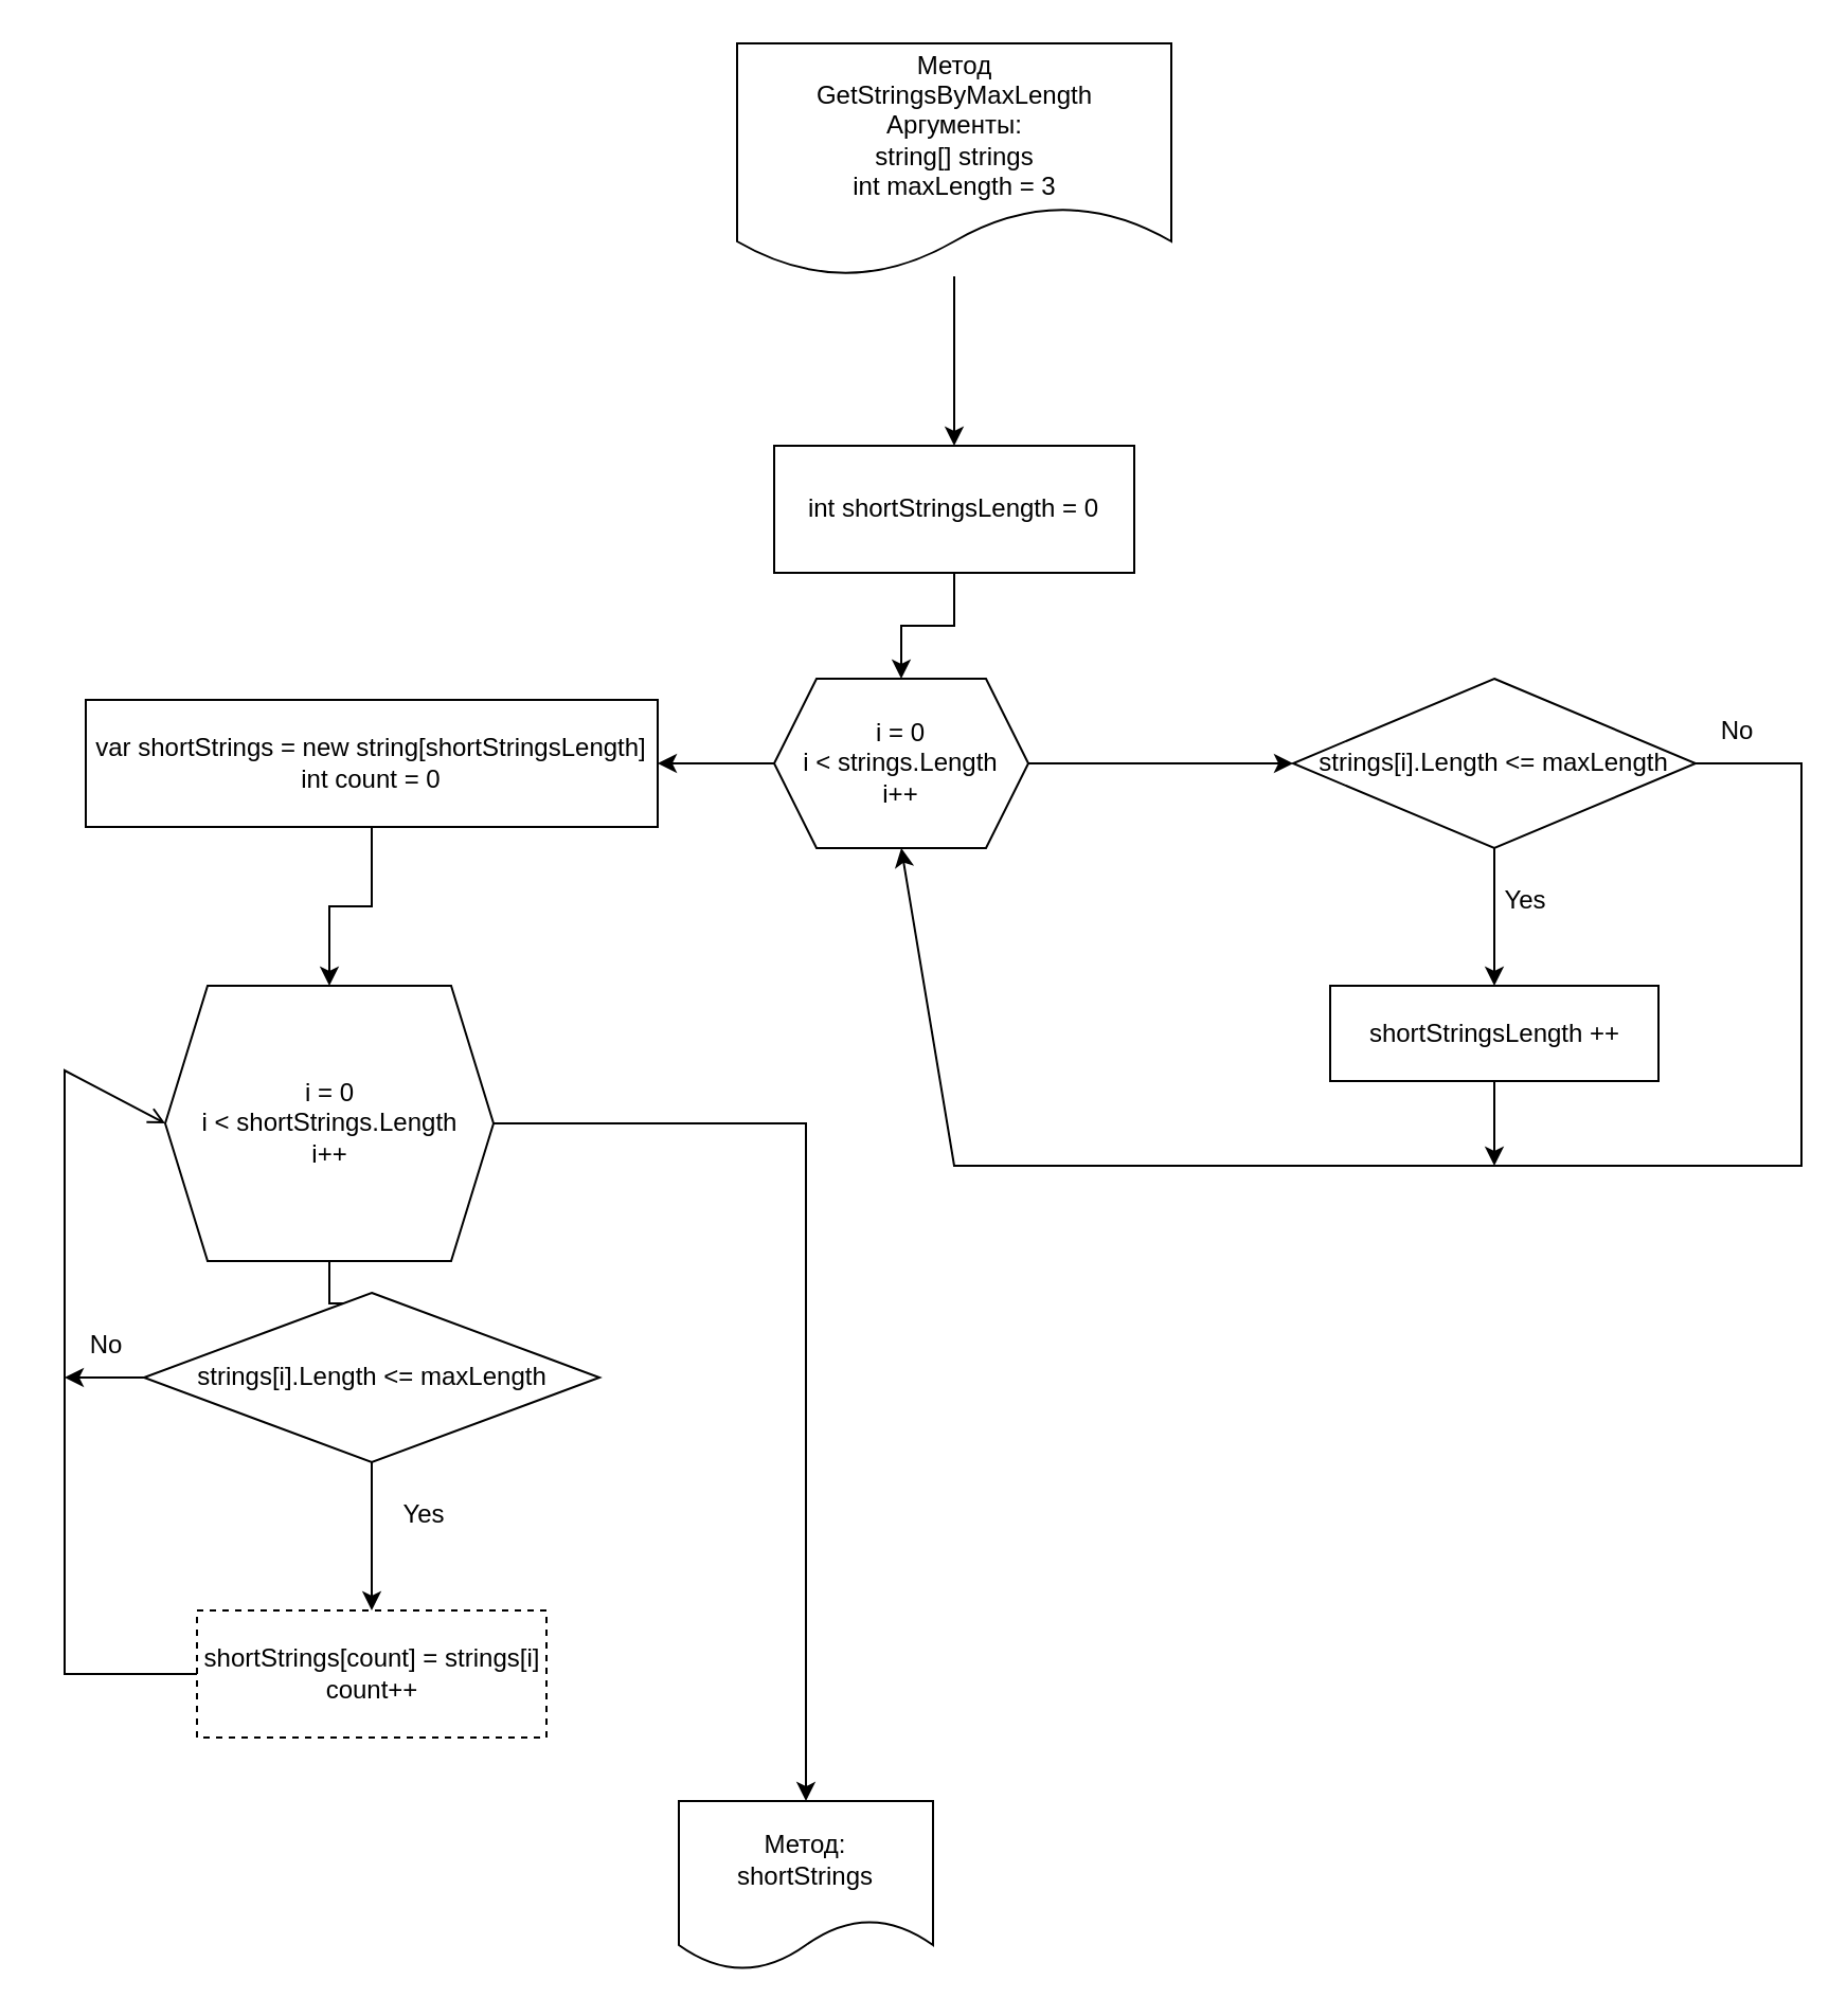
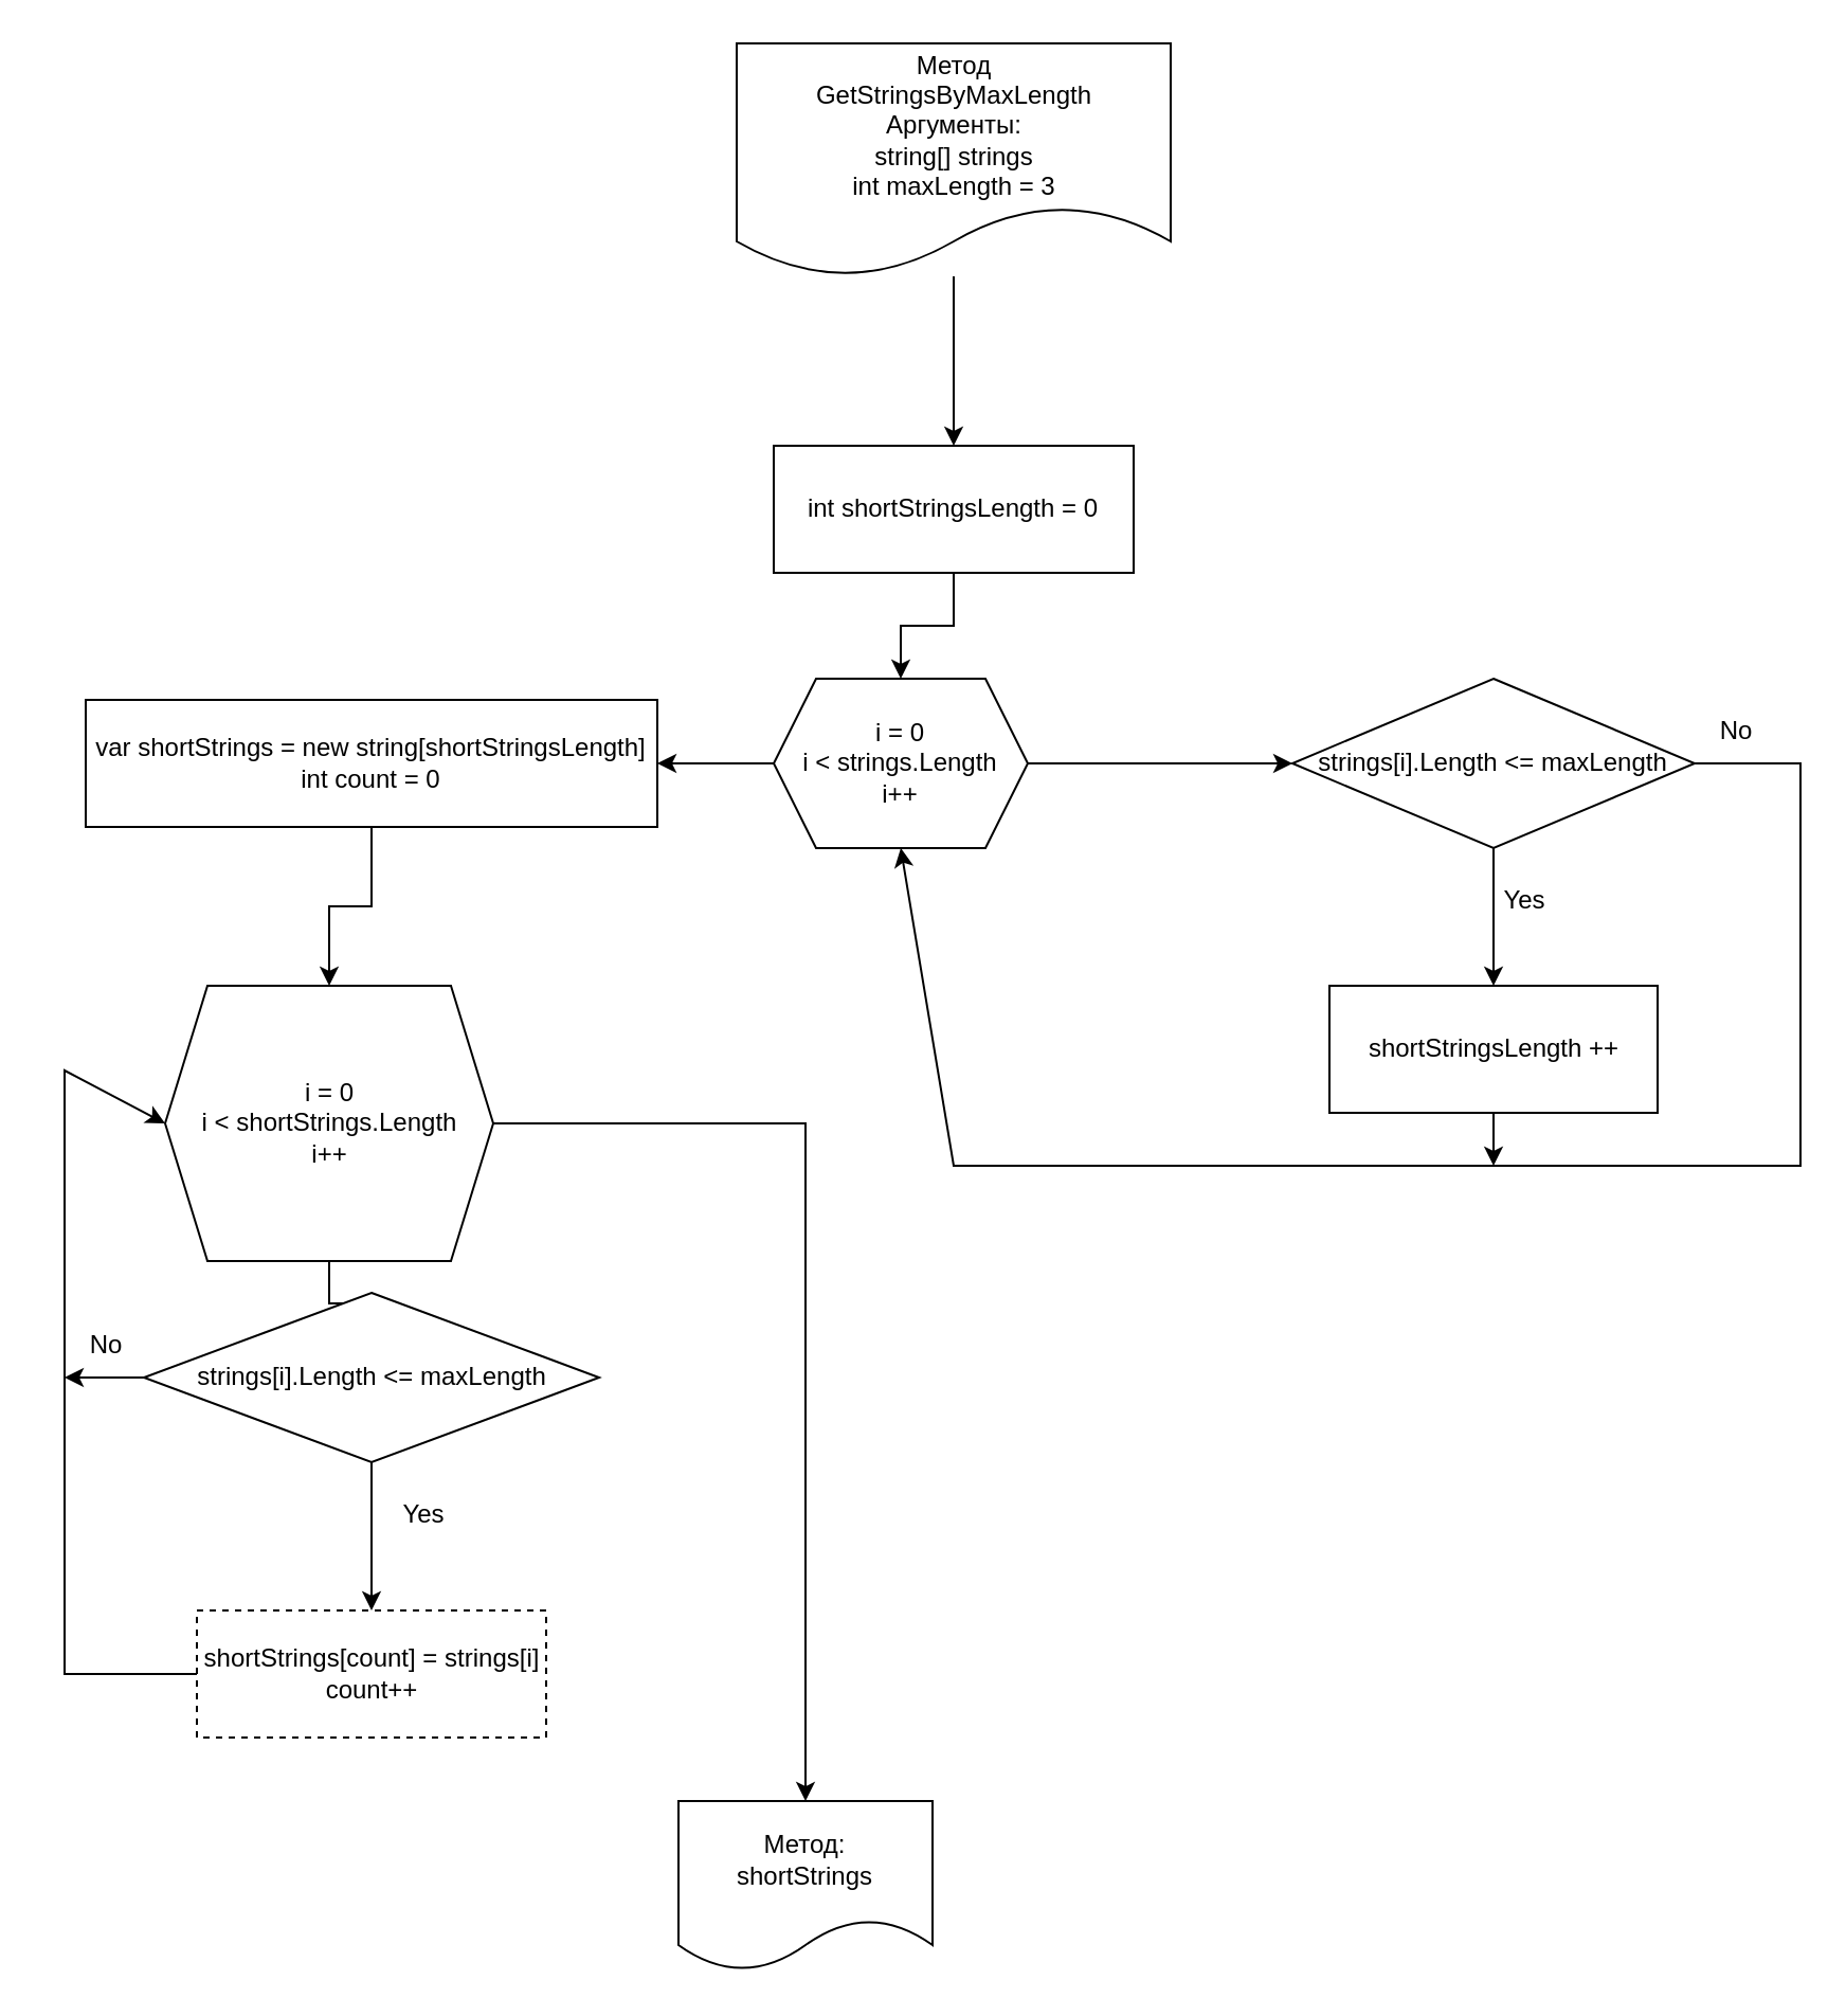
- <mxCell id="9" value="shortStringsLength ++" style="whiteSpace=wrap;html=1;" parent="1" vertex="1"><mxGeometry x="627.5" y="465" width="155" height="45" as="geometry" /></mxCell>
+ <mxCell id="9" value="shortStringsLength ++" style="whiteSpace=wrap;html=1;" parent="1" vertex="1"><mxGeometry x="627.5" y="465" width="155" height="60" as="geometry" /></mxCell>
- <mxCell id="21" value="" style="endArrow=open;html=1;rounded=0;exitX=0;exitY=0.5;exitDx=0;exitDy=0;entryX=0;entryY=0.5;entryDx=0;entryDy=0;" parent="1" source="20" target="17" edge="1"><mxGeometry width="50" height="50" relative="1" as="geometry"><mxPoint x="370" y="650" as="sourcePoint" /><mxPoint x="40" y="660" as="targetPoint" /><Array as="points"><mxPoint x="30" y="790" /><mxPoint x="30" y="505" /></Array></mxGeometry></mxCell>
+ <mxCell id="21" value="" style="endArrow=classic;html=1;rounded=0;exitX=0;exitY=0.5;exitDx=0;exitDy=0;entryX=0;entryY=0.5;entryDx=0;entryDy=0;" parent="1" source="20" target="17" edge="1"><mxGeometry width="50" height="50" relative="1" as="geometry"><mxPoint x="370" y="650" as="sourcePoint" /><mxPoint x="40" y="660" as="targetPoint" /><Array as="points"><mxPoint x="30" y="790" /><mxPoint x="30" y="505" /></Array></mxGeometry></mxCell>
